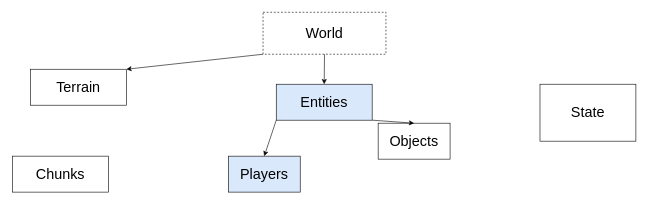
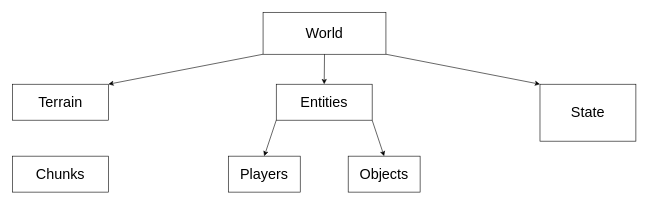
- <mxCell id="2" value="&lt;font style=&quot;font-size: 24px;&quot;&gt;World&lt;/font&gt;" style="rounded=0;whiteSpace=wrap;html=1;dashed=1;" vertex="1" parent="1"><mxGeometry x="438" y="20" width="205" height="70" as="geometry" /></mxCell>
+ <mxCell id="2" value="&lt;font style=&quot;font-size: 24px;&quot;&gt;World&lt;/font&gt;" style="rounded=0;whiteSpace=wrap;html=1;" vertex="1" parent="1"><mxGeometry x="438" y="20" width="205" height="70" as="geometry" /></mxCell>
+ <mxCell id="5" value="" style="endArrow=classic;html=1;fontSize=24;exitX=1;exitY=1;exitDx=0;exitDy=0;entryX=0;entryY=0;entryDx=0;entryDy=0;" edge="1" parent="1" source="2" target="6"><mxGeometry width="50" height="50" relative="1" as="geometry"><mxPoint x="510" y="660" as="sourcePoint" /><mxPoint x="790" y="160" as="targetPoint" /></mxGeometry></mxCell>
- <mxCell id="4" value="Terrain" style="rounded=0;whiteSpace=wrap;html=1;fontSize=24;" vertex="1" parent="1"><mxGeometry x="50" y="115" width="160" height="60" as="geometry" /></mxCell>
+ <mxCell id="4" value="Terrain" style="rounded=0;whiteSpace=wrap;html=1;fontSize=24;" vertex="1" parent="1"><mxGeometry x="20" y="140" width="160" height="60" as="geometry" /></mxCell>
- <mxCell id="7" value="Entities" style="rounded=0;whiteSpace=wrap;html=1;fontSize=24;fillColor=#dae8fc;" vertex="1" parent="1"><mxGeometry x="460" y="140" width="160" height="60" as="geometry" /></mxCell>
+ <mxCell id="7" value="Entities" style="rounded=0;whiteSpace=wrap;html=1;fontSize=24;" vertex="1" parent="1"><mxGeometry x="460" y="140" width="160" height="60" as="geometry" /></mxCell>
- <mxCell id="9" value="Objects" style="rounded=0;whiteSpace=wrap;html=1;fontSize=24;" vertex="1" parent="1"><mxGeometry x="630" y="205" width="120" height="60" as="geometry" /></mxCell>
+ <mxCell id="9" value="Objects" style="rounded=0;whiteSpace=wrap;html=1;fontSize=24;" vertex="1" parent="1"><mxGeometry x="580" y="260" width="120" height="60" as="geometry" /></mxCell>
- <mxCell id="10" value="Players" style="rounded=0;whiteSpace=wrap;html=1;fontSize=24;fillColor=#dae8fc;" vertex="1" parent="1"><mxGeometry x="380" y="260" width="120" height="60" as="geometry" /></mxCell>
+ <mxCell id="10" value="Players" style="rounded=0;whiteSpace=wrap;html=1;fontSize=24;" vertex="1" parent="1"><mxGeometry x="380" y="260" width="120" height="60" as="geometry" /></mxCell>
